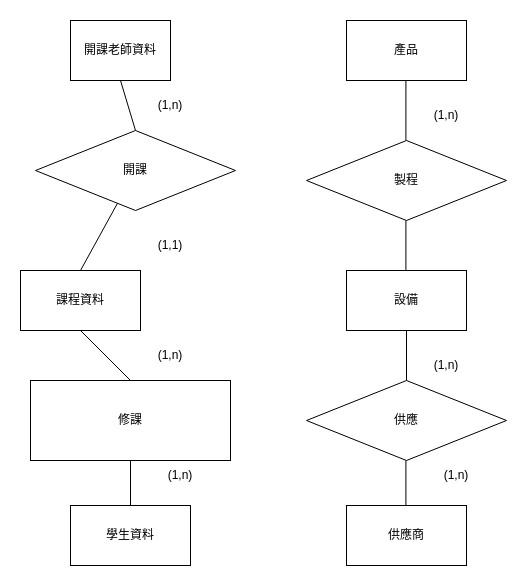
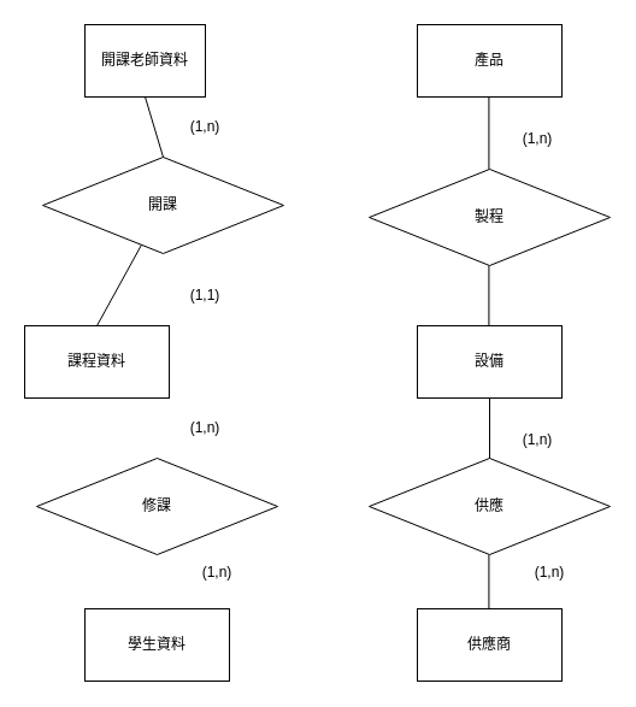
- <mxCell id="14" value="" style="endArrow=none;html=1;rounded=0;exitX=0.5;exitY=0;exitDx=0;exitDy=0;entryX=0.5;entryY=1;entryDx=0;entryDy=0;" edge="1" parent="1" source="13" target="2"><mxGeometry width="50" height="50" relative="1" as="geometry"><mxPoint x="129.5" y="395" as="sourcePoint" /><mxPoint x="129.5" y="340" as="targetPoint" /></mxGeometry></mxCell>
- <mxCell id="13" value="修課" style="whiteSpace=wrap;html=1;rounded=0;" vertex="1" parent="1"><mxGeometry x="30" y="380" width="200" height="80" as="geometry" /></mxCell>
+ <mxCell id="13" value="修課" style="rhombus;whiteSpace=wrap;html=1;" vertex="1" parent="1"><mxGeometry x="30" y="380" width="200" height="80" as="geometry" /></mxCell>
- <mxCell id="10" value="" style="endArrow=none;html=1;rounded=0;exitX=0.5;exitY=0;exitDx=0;exitDy=0;entryX=0.5;entryY=1;entryDx=0;entryDy=0;" edge="1" parent="1" source="3" target="13"><mxGeometry width="50" height="50" relative="1" as="geometry"><mxPoint x="129.5" y="410" as="sourcePoint" /><mxPoint x="130" y="430" as="targetPoint" /></mxGeometry></mxCell>
